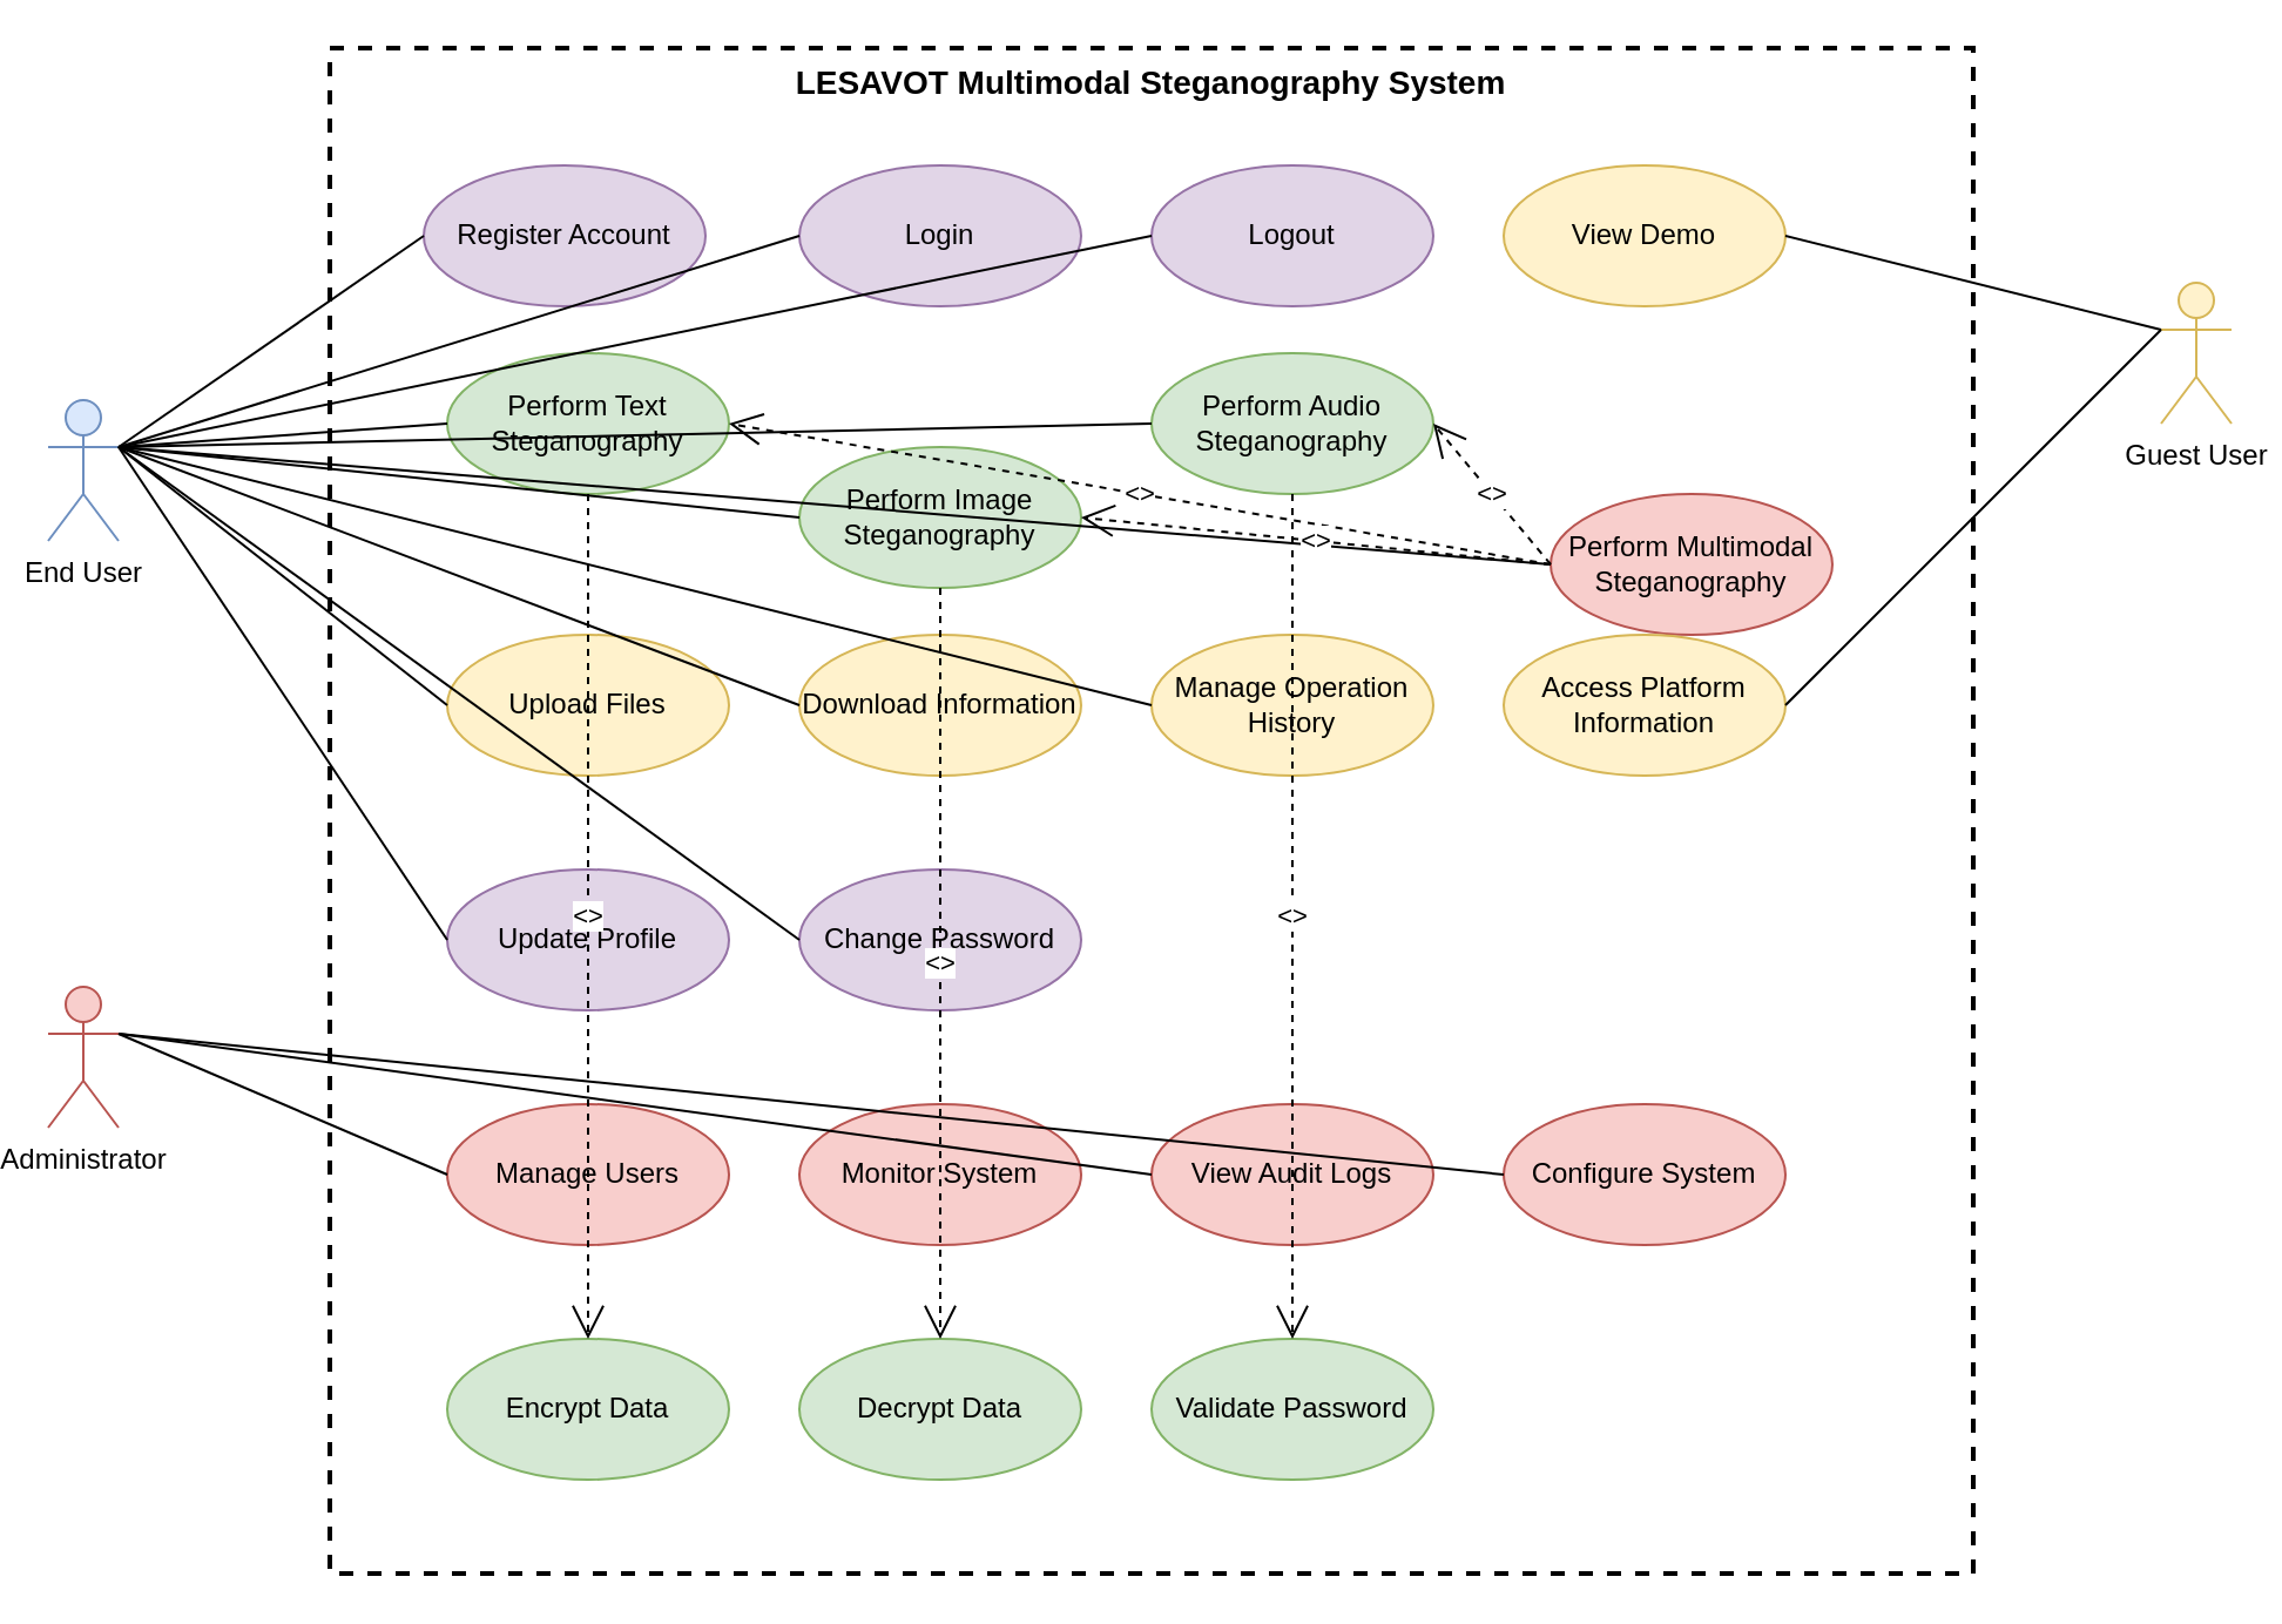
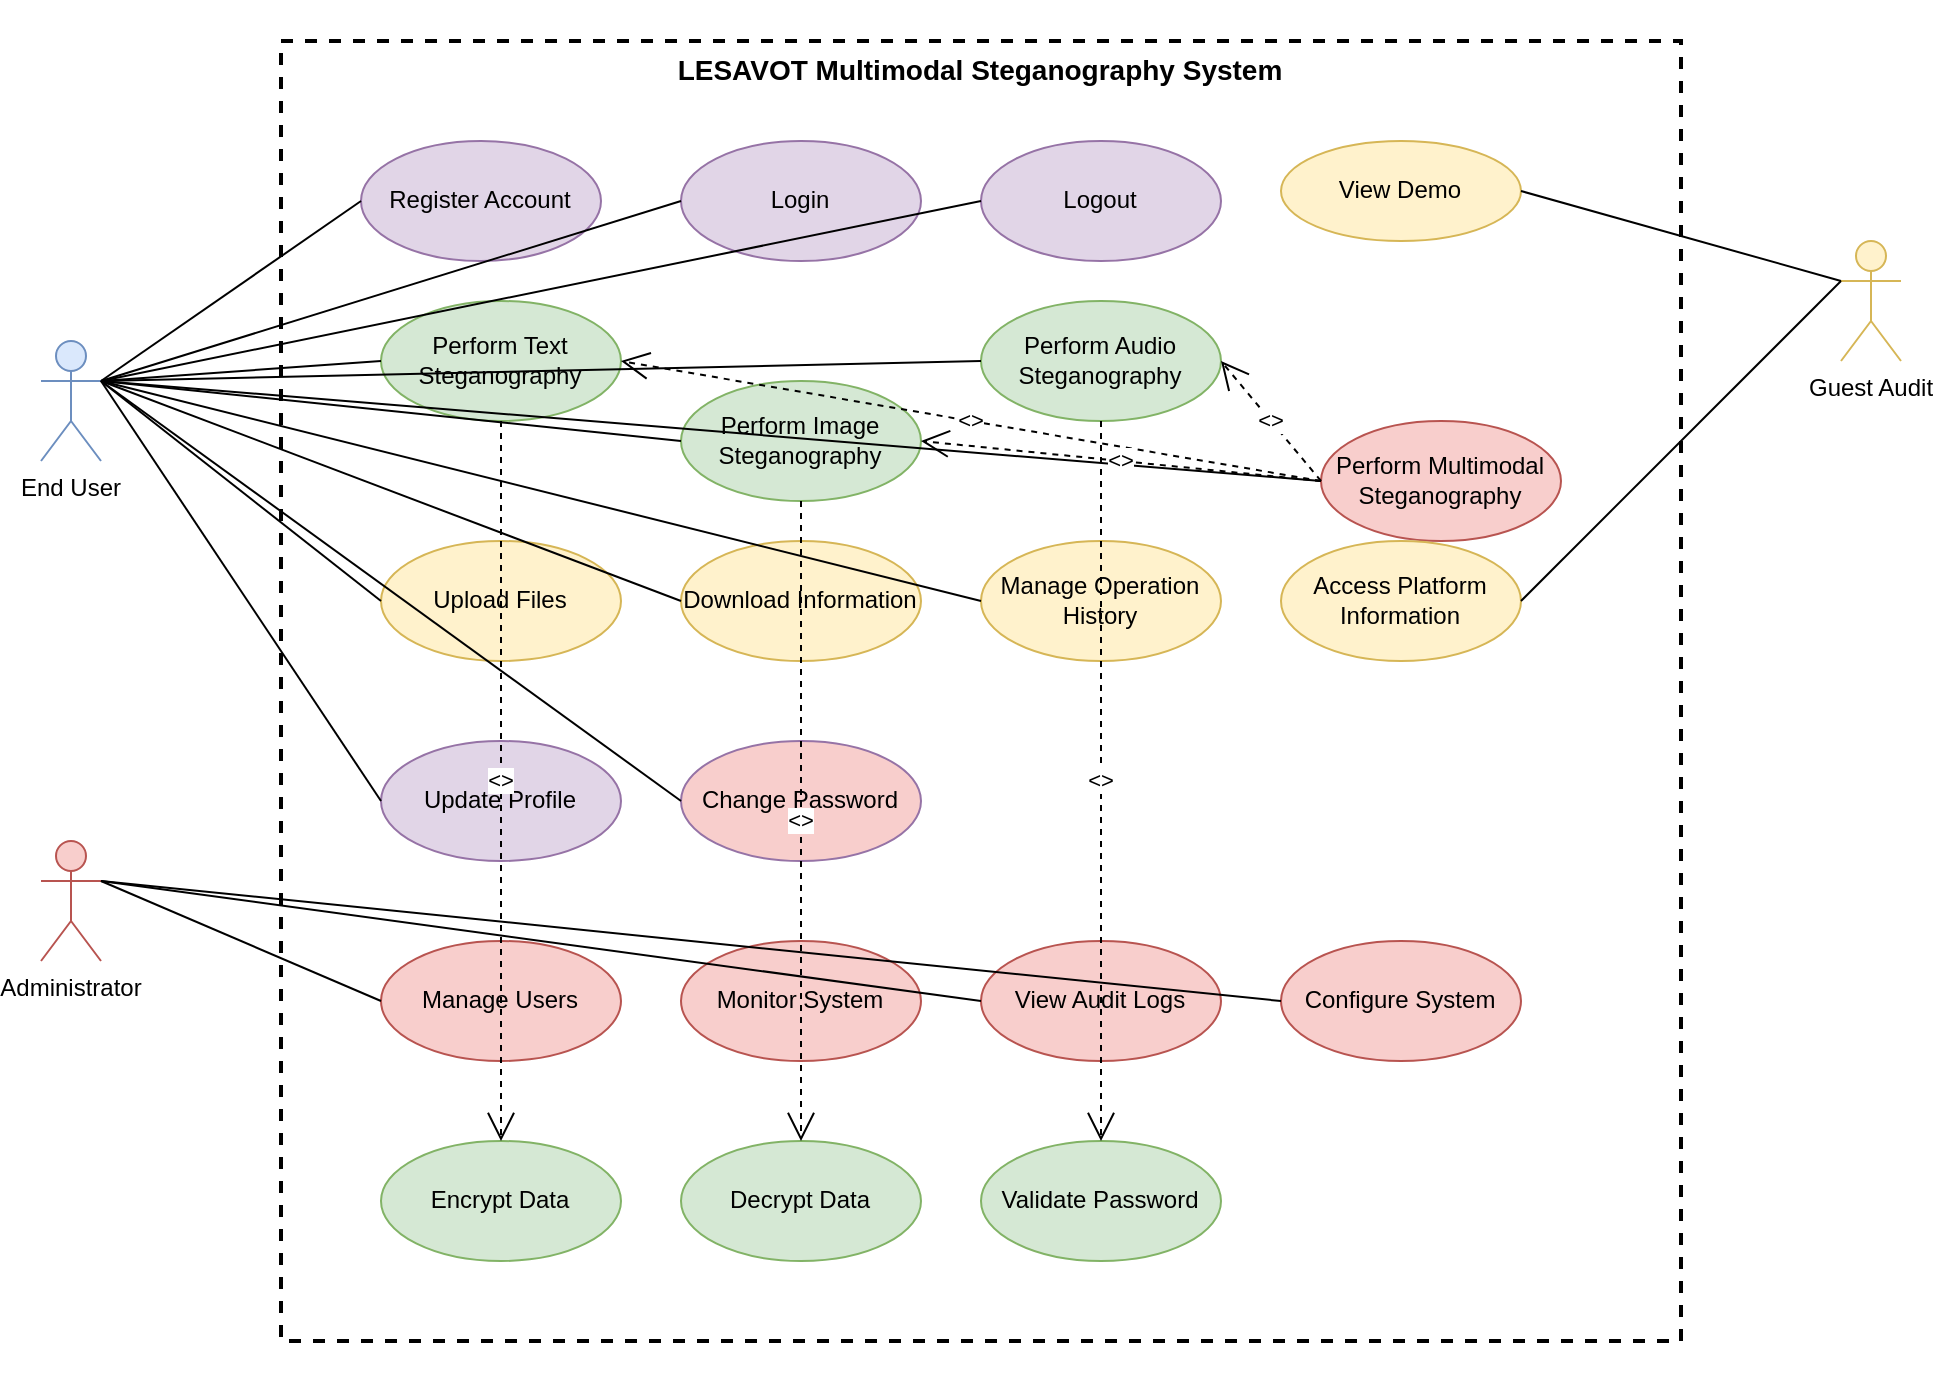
- <mxCell id="22" value="View Demo" style="ellipse;whiteSpace=wrap;html=1;fillColor=#fff2cc;strokeColor=#d6b656;" parent="1" vertex="1"><mxGeometry x="640" y="70" width="120" height="60" as="geometry" /></mxCell>
+ <mxCell id="22" value="View Demo" style="ellipse;whiteSpace=wrap;html=1;fillColor=#fff2cc;strokeColor=#d6b656;" parent="1" vertex="1"><mxGeometry x="640" y="70" width="120" height="50" as="geometry" /></mxCell>
- <mxCell id="5" value="Guest User" style="shape=umlActor;verticalLabelPosition=bottom;verticalAlign=top;html=1;outlineConnect=0;fillColor=#fff2cc;strokeColor=#d6b656;" parent="1" vertex="1"><mxGeometry x="920" y="120" width="30" height="60" as="geometry" /></mxCell>
+ <mxCell id="5" value="Guest Audit" style="shape=umlActor;verticalLabelPosition=bottom;verticalAlign=top;html=1;outlineConnect=0;fillColor=#fff2cc;strokeColor=#d6b656;" parent="1" vertex="1"><mxGeometry x="920" y="120" width="30" height="60" as="geometry" /></mxCell>
- <mxCell id="17" value="Change Password" style="ellipse;whiteSpace=wrap;html=1;fillColor=#e1d5e7;strokeColor=#9673a6;" parent="1" vertex="1"><mxGeometry x="340" y="370" width="120" height="60" as="geometry" /></mxCell>
+ <mxCell id="17" value="Change Password" style="ellipse;whiteSpace=wrap;html=1;fillColor=#f8cecc;strokeColor=#9673a6;" parent="1" vertex="1"><mxGeometry x="340" y="370" width="120" height="60" as="geometry" /></mxCell>
